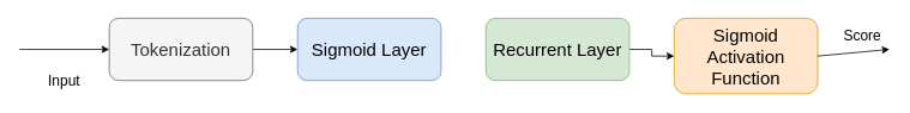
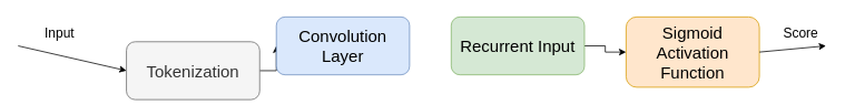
- <mxCell id="3" value="Tokenization" style="rounded=1;whiteSpace=wrap;html=1;fontSize=20;fillColor=#f5f5f5;strokeColor=#666666;fontColor=#333333;" parent="1" vertex="1"><mxGeometry x="120" y="20" width="160" height="70" as="geometry" /></mxCell>
+ <mxCell id="3" value="Tokenization" style="rounded=1;whiteSpace=wrap;html=1;fontSize=20;fillColor=#f5f5f5;strokeColor=#666666;fontColor=#333333;" parent="1" vertex="1"><mxGeometry x="150" y="50" width="160" height="70" as="geometry" /></mxCell>
- <mxCell id="5" value="Sigmoid Layer" style="rounded=1;whiteSpace=wrap;html=1;fontSize=20;fillColor=#dae8fc;strokeColor=#6c8ebf;" parent="1" vertex="1"><mxGeometry x="330" y="20" width="160" height="70" as="geometry" /></mxCell>
+ <mxCell id="5" value="Convolution Layer" style="rounded=1;whiteSpace=wrap;html=1;fontSize=20;fillColor=#dae8fc;strokeColor=#6c8ebf;" parent="1" vertex="1"><mxGeometry x="330" y="20" width="160" height="70" as="geometry" /></mxCell>
- <mxCell id="7" value="Recurrent Layer" style="rounded=1;whiteSpace=wrap;html=1;fontSize=20;fillColor=#d5e8d4;strokeColor=#82b366;" parent="1" vertex="1"><mxGeometry x="540" y="20" width="160" height="70" as="geometry" /></mxCell>
+ <mxCell id="7" value="Recurrent Input" style="rounded=1;whiteSpace=wrap;html=1;fontSize=20;fillColor=#d5e8d4;strokeColor=#82b366;" parent="1" vertex="1"><mxGeometry x="540" y="20" width="160" height="70" as="geometry" /></mxCell>
- <mxCell id="11" value="Input" style="text;html=1;strokeColor=none;fillColor=none;align=center;verticalAlign=middle;whiteSpace=wrap;rounded=0;fontSize=16;" parent="1" vertex="1"><mxGeometry x="50" y="80" width="40" height="20" as="geometry" /></mxCell>
+ <mxCell id="11" value="Input" style="text;html=1;strokeColor=none;fillColor=none;align=center;verticalAlign=middle;whiteSpace=wrap;rounded=0;fontSize=16;" parent="1" vertex="1"><mxGeometry x="50" y="30" width="40" height="20" as="geometry" /></mxCell>
